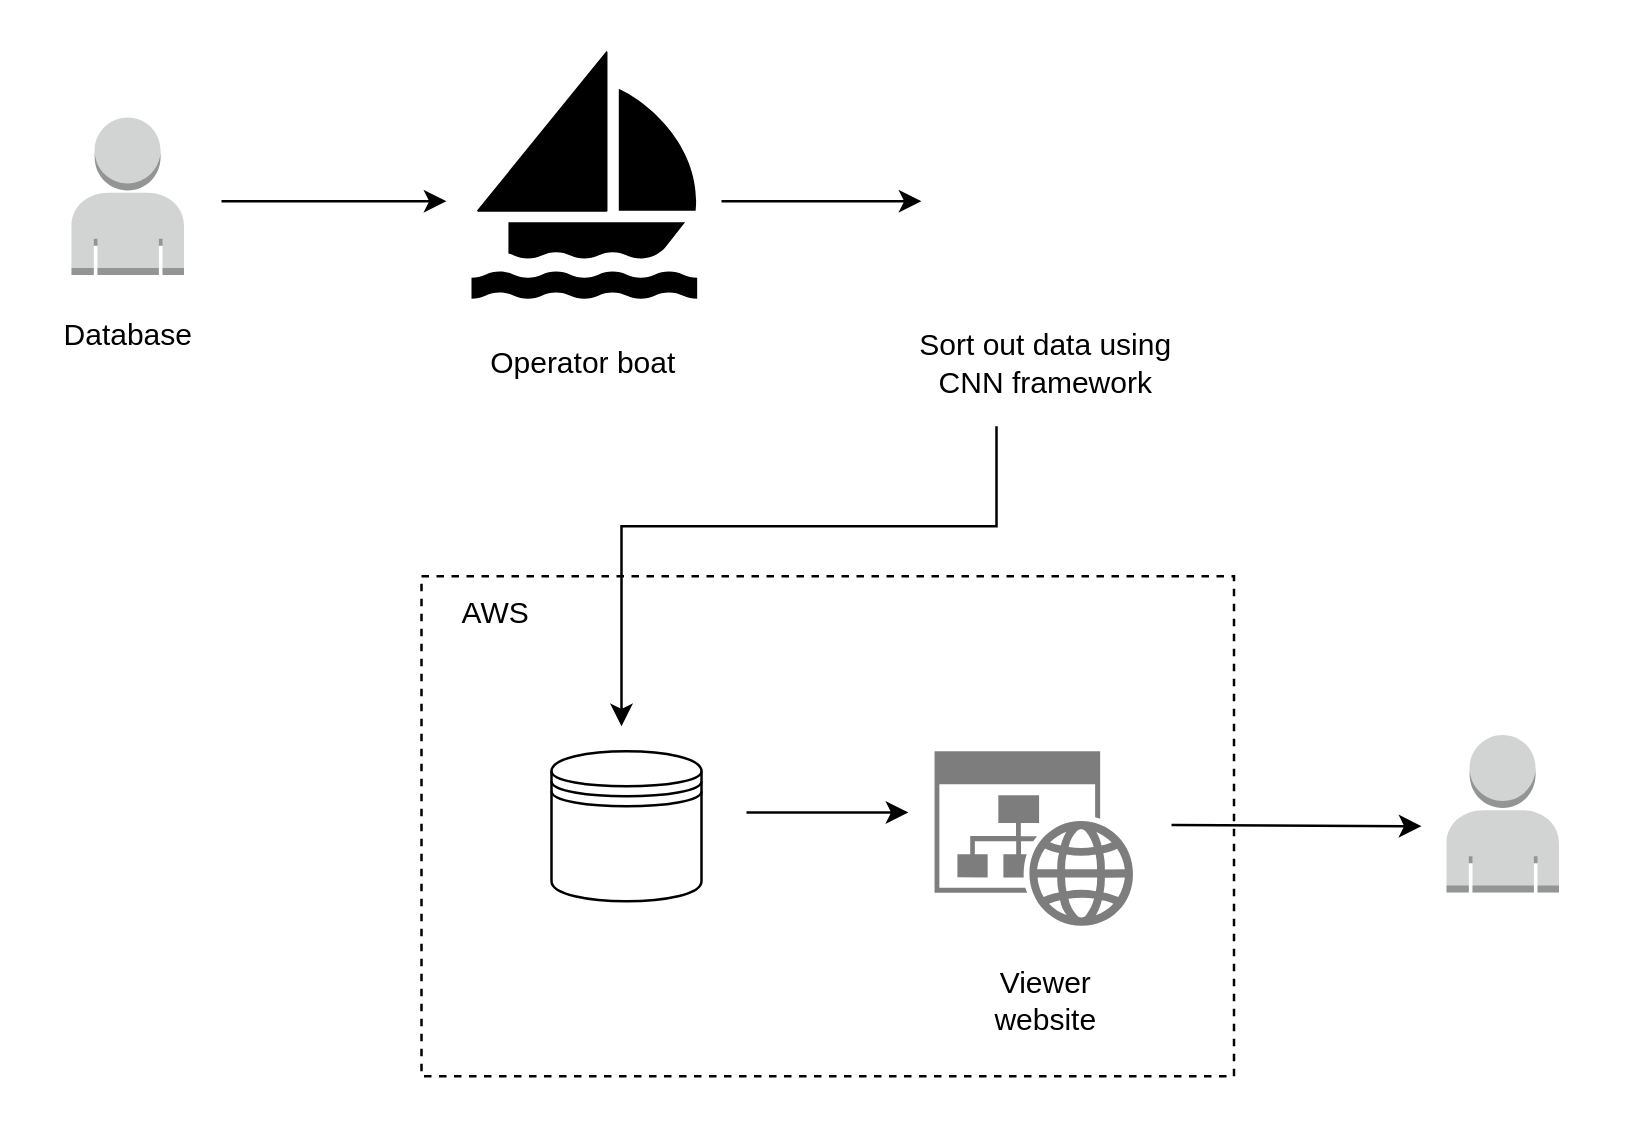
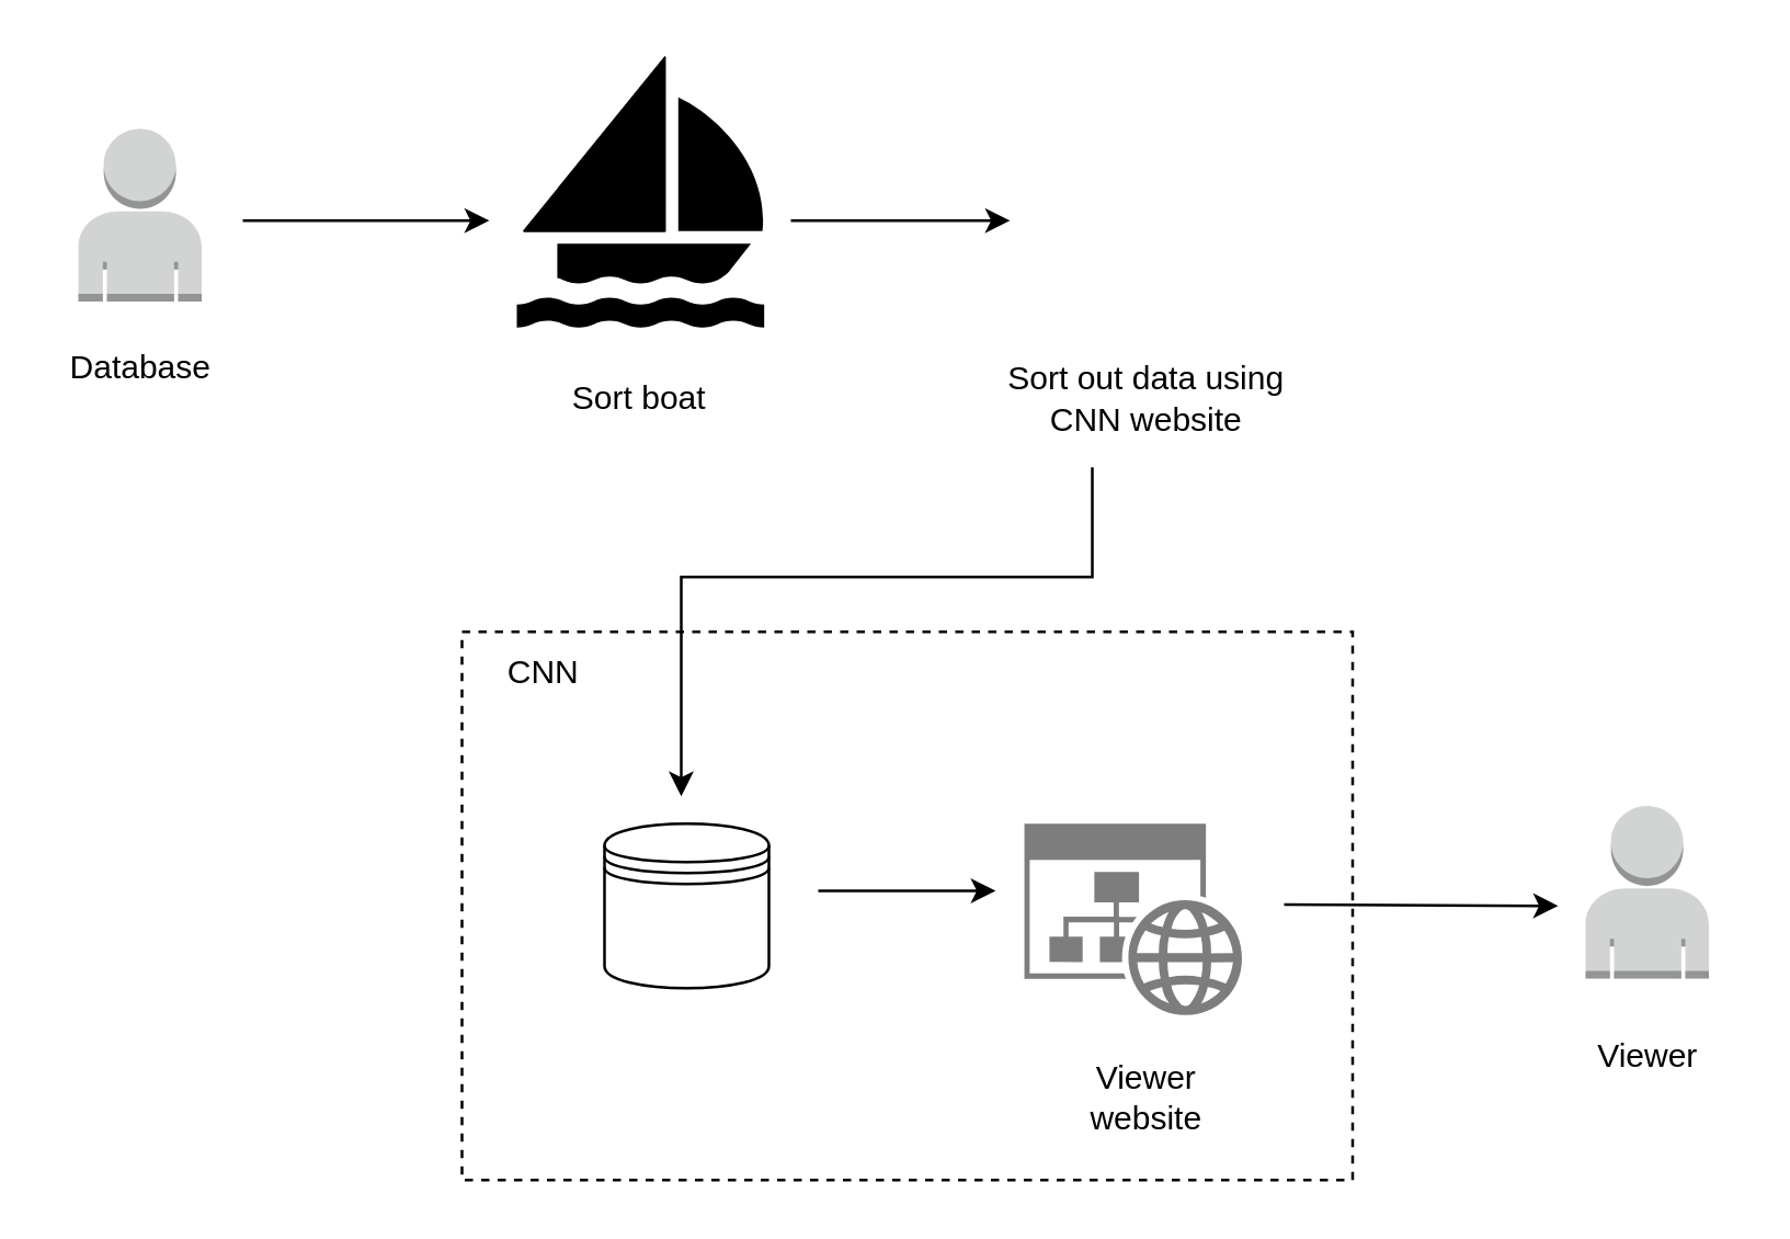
- <mxCell id="5" value="Operator boat" style="text;html=1;strokeColor=none;fillColor=none;align=center;verticalAlign=middle;whiteSpace=wrap;rounded=0;" vertex="1" parent="1"><mxGeometry x="178" y="130" width="110" height="30" as="geometry" /></mxCell>
+ <mxCell id="5" value="Sort boat" style="text;html=1;strokeColor=none;fillColor=none;align=center;verticalAlign=middle;whiteSpace=wrap;rounded=0;" vertex="1" parent="1"><mxGeometry x="178" y="130" width="110" height="30" as="geometry" /></mxCell>
- <mxCell id="6" value="Sort out data using CNN framework" style="text;html=1;strokeColor=none;fillColor=none;align=center;verticalAlign=middle;whiteSpace=wrap;rounded=0;" vertex="1" parent="1"><mxGeometry x="358" y="130" width="120" height="30" as="geometry" /></mxCell>
+ <mxCell id="6" value="Sort out data using CNN website" style="text;html=1;strokeColor=none;fillColor=none;align=center;verticalAlign=middle;whiteSpace=wrap;rounded=0;" vertex="1" parent="1"><mxGeometry x="358" y="130" width="120" height="30" as="geometry" /></mxCell>
- <mxCell id="19" value="AWS" style="text;html=1;strokeColor=none;fillColor=none;align=center;verticalAlign=middle;whiteSpace=wrap;rounded=0;dashed=1;" vertex="1" parent="1"><mxGeometry x="168" y="230" width="60" height="30" as="geometry" /></mxCell>
+ <mxCell id="19" value="CNN" style="text;html=1;strokeColor=none;fillColor=none;align=center;verticalAlign=middle;whiteSpace=wrap;rounded=0;dashed=1;" vertex="1" parent="1"><mxGeometry x="168" y="230" width="60" height="30" as="geometry" /></mxCell>
+ <mxCell id="18" value="Viewer" style="text;html=1;strokeColor=none;fillColor=none;align=center;verticalAlign=middle;whiteSpace=wrap;rounded=0;dashed=1;" vertex="1" parent="1"><mxGeometry x="570.5" y="370" width="60" height="30" as="geometry" /></mxCell>
